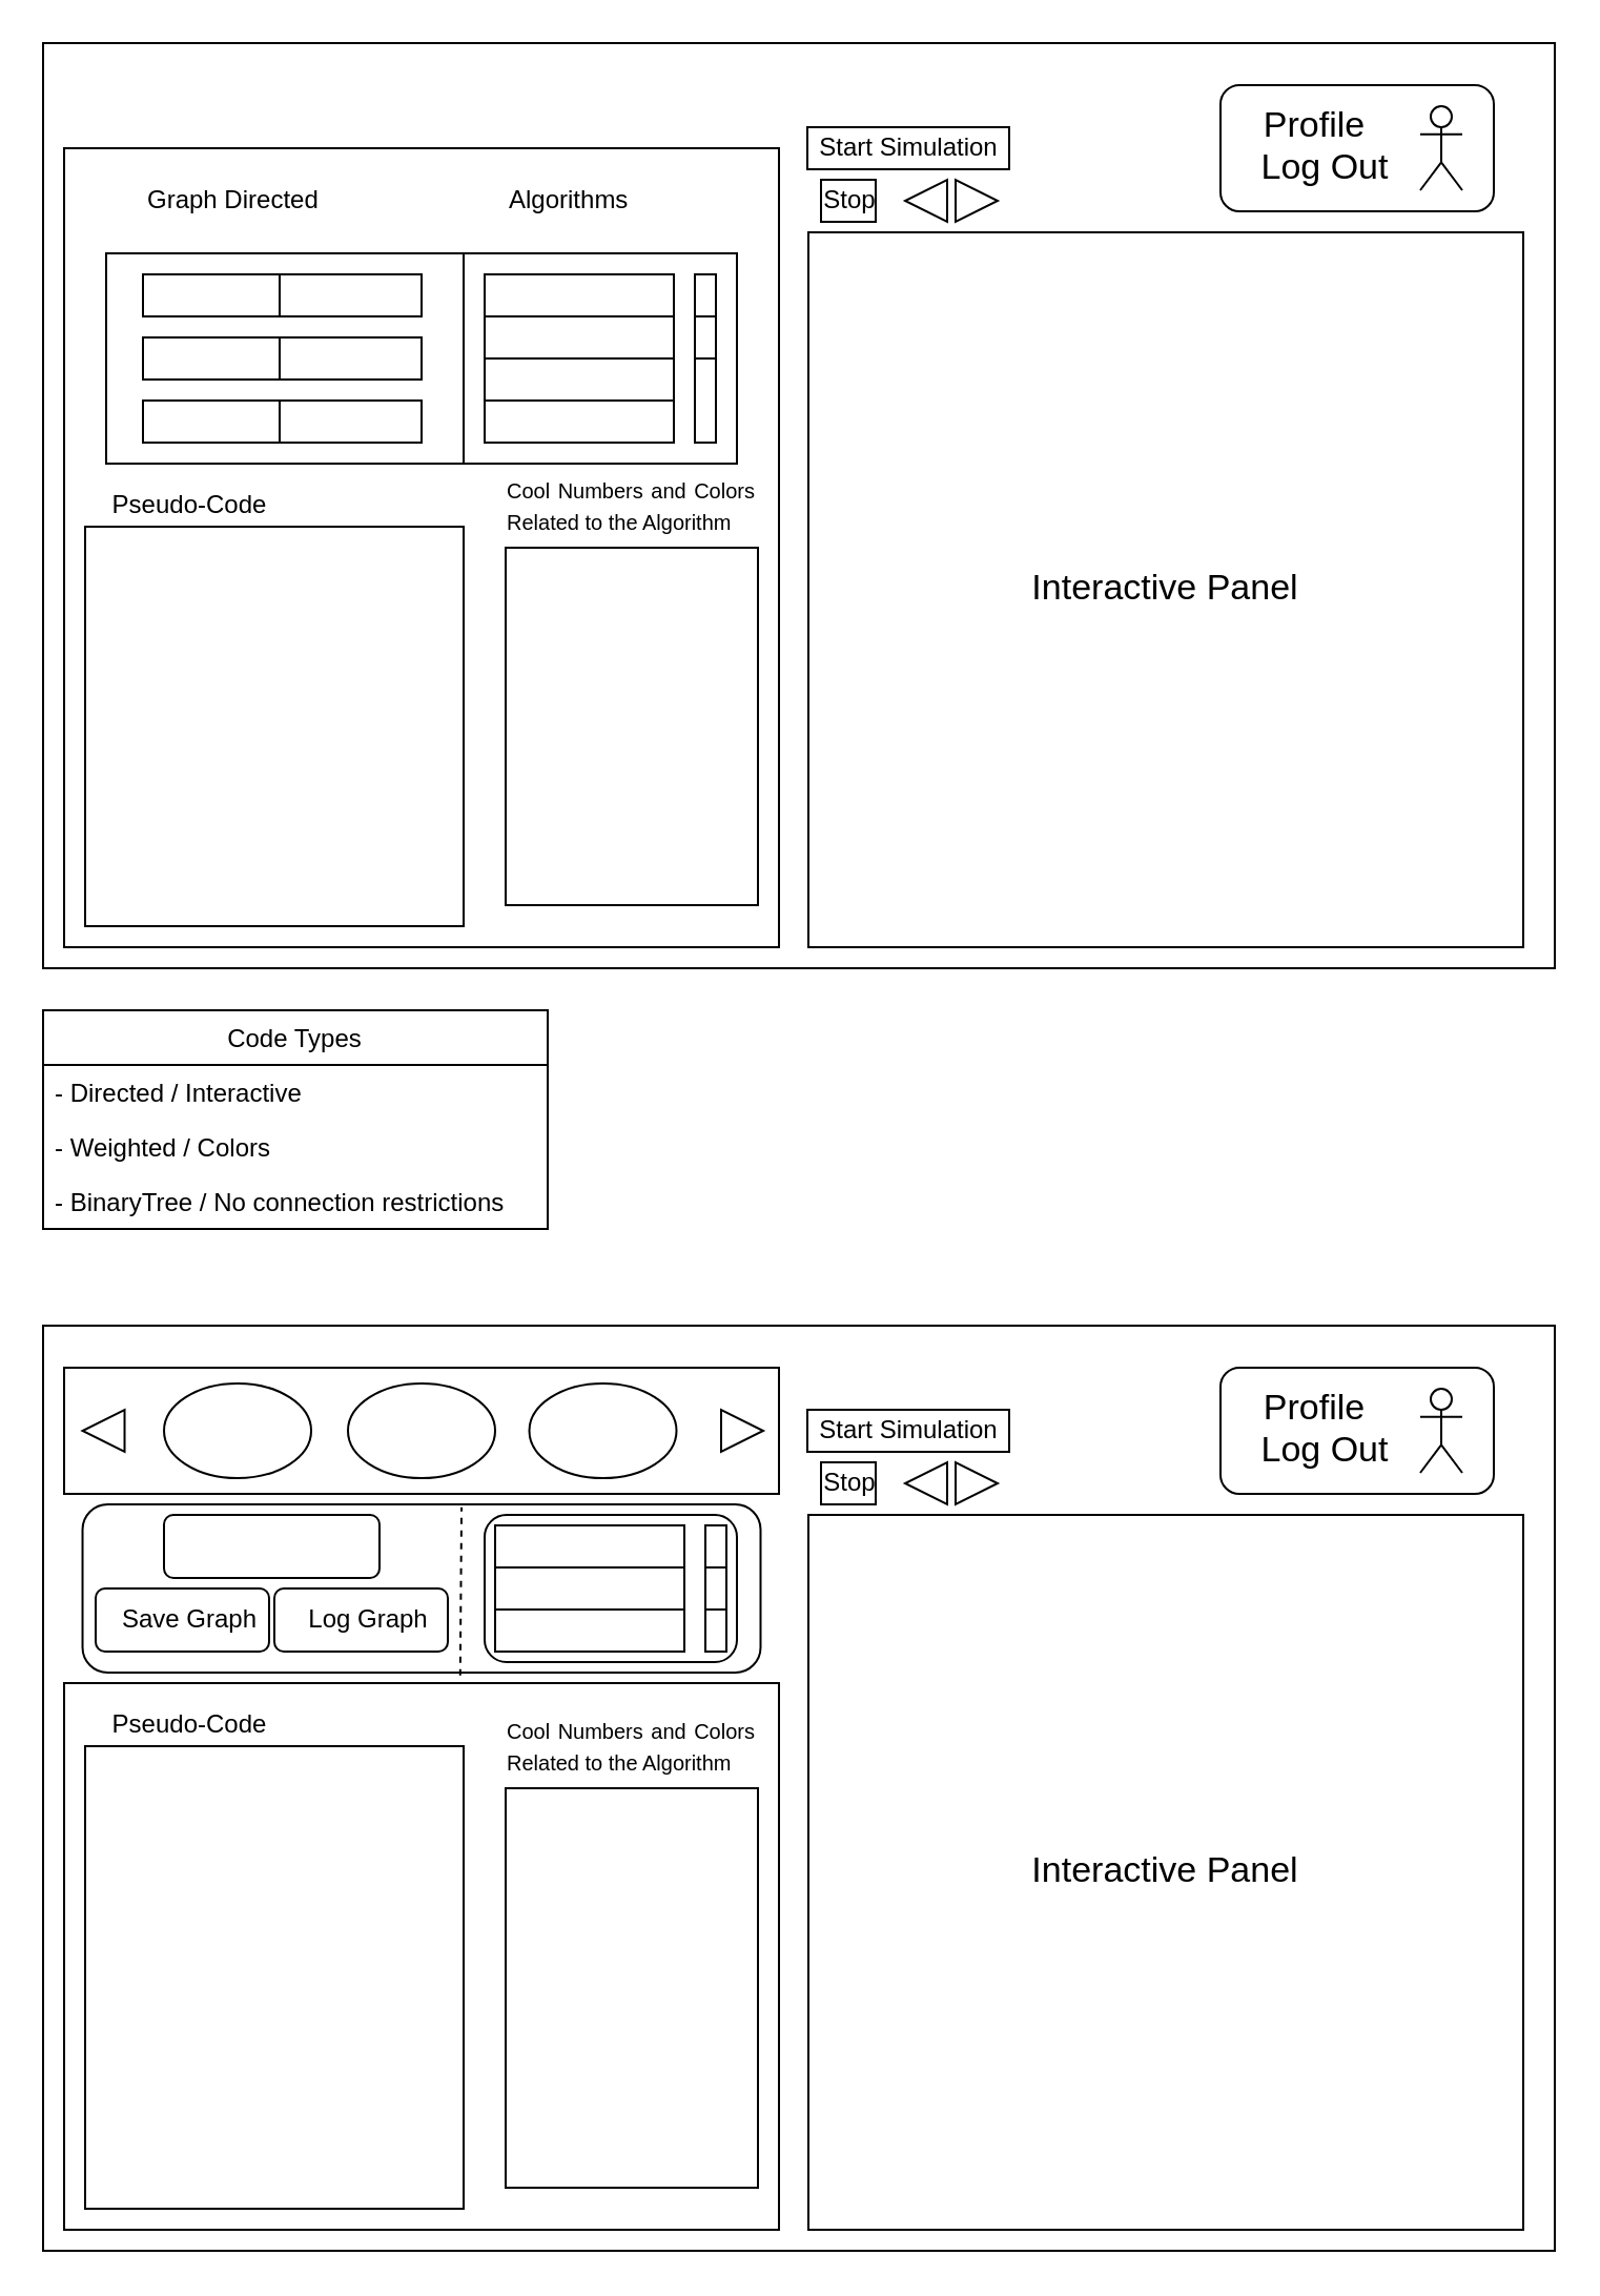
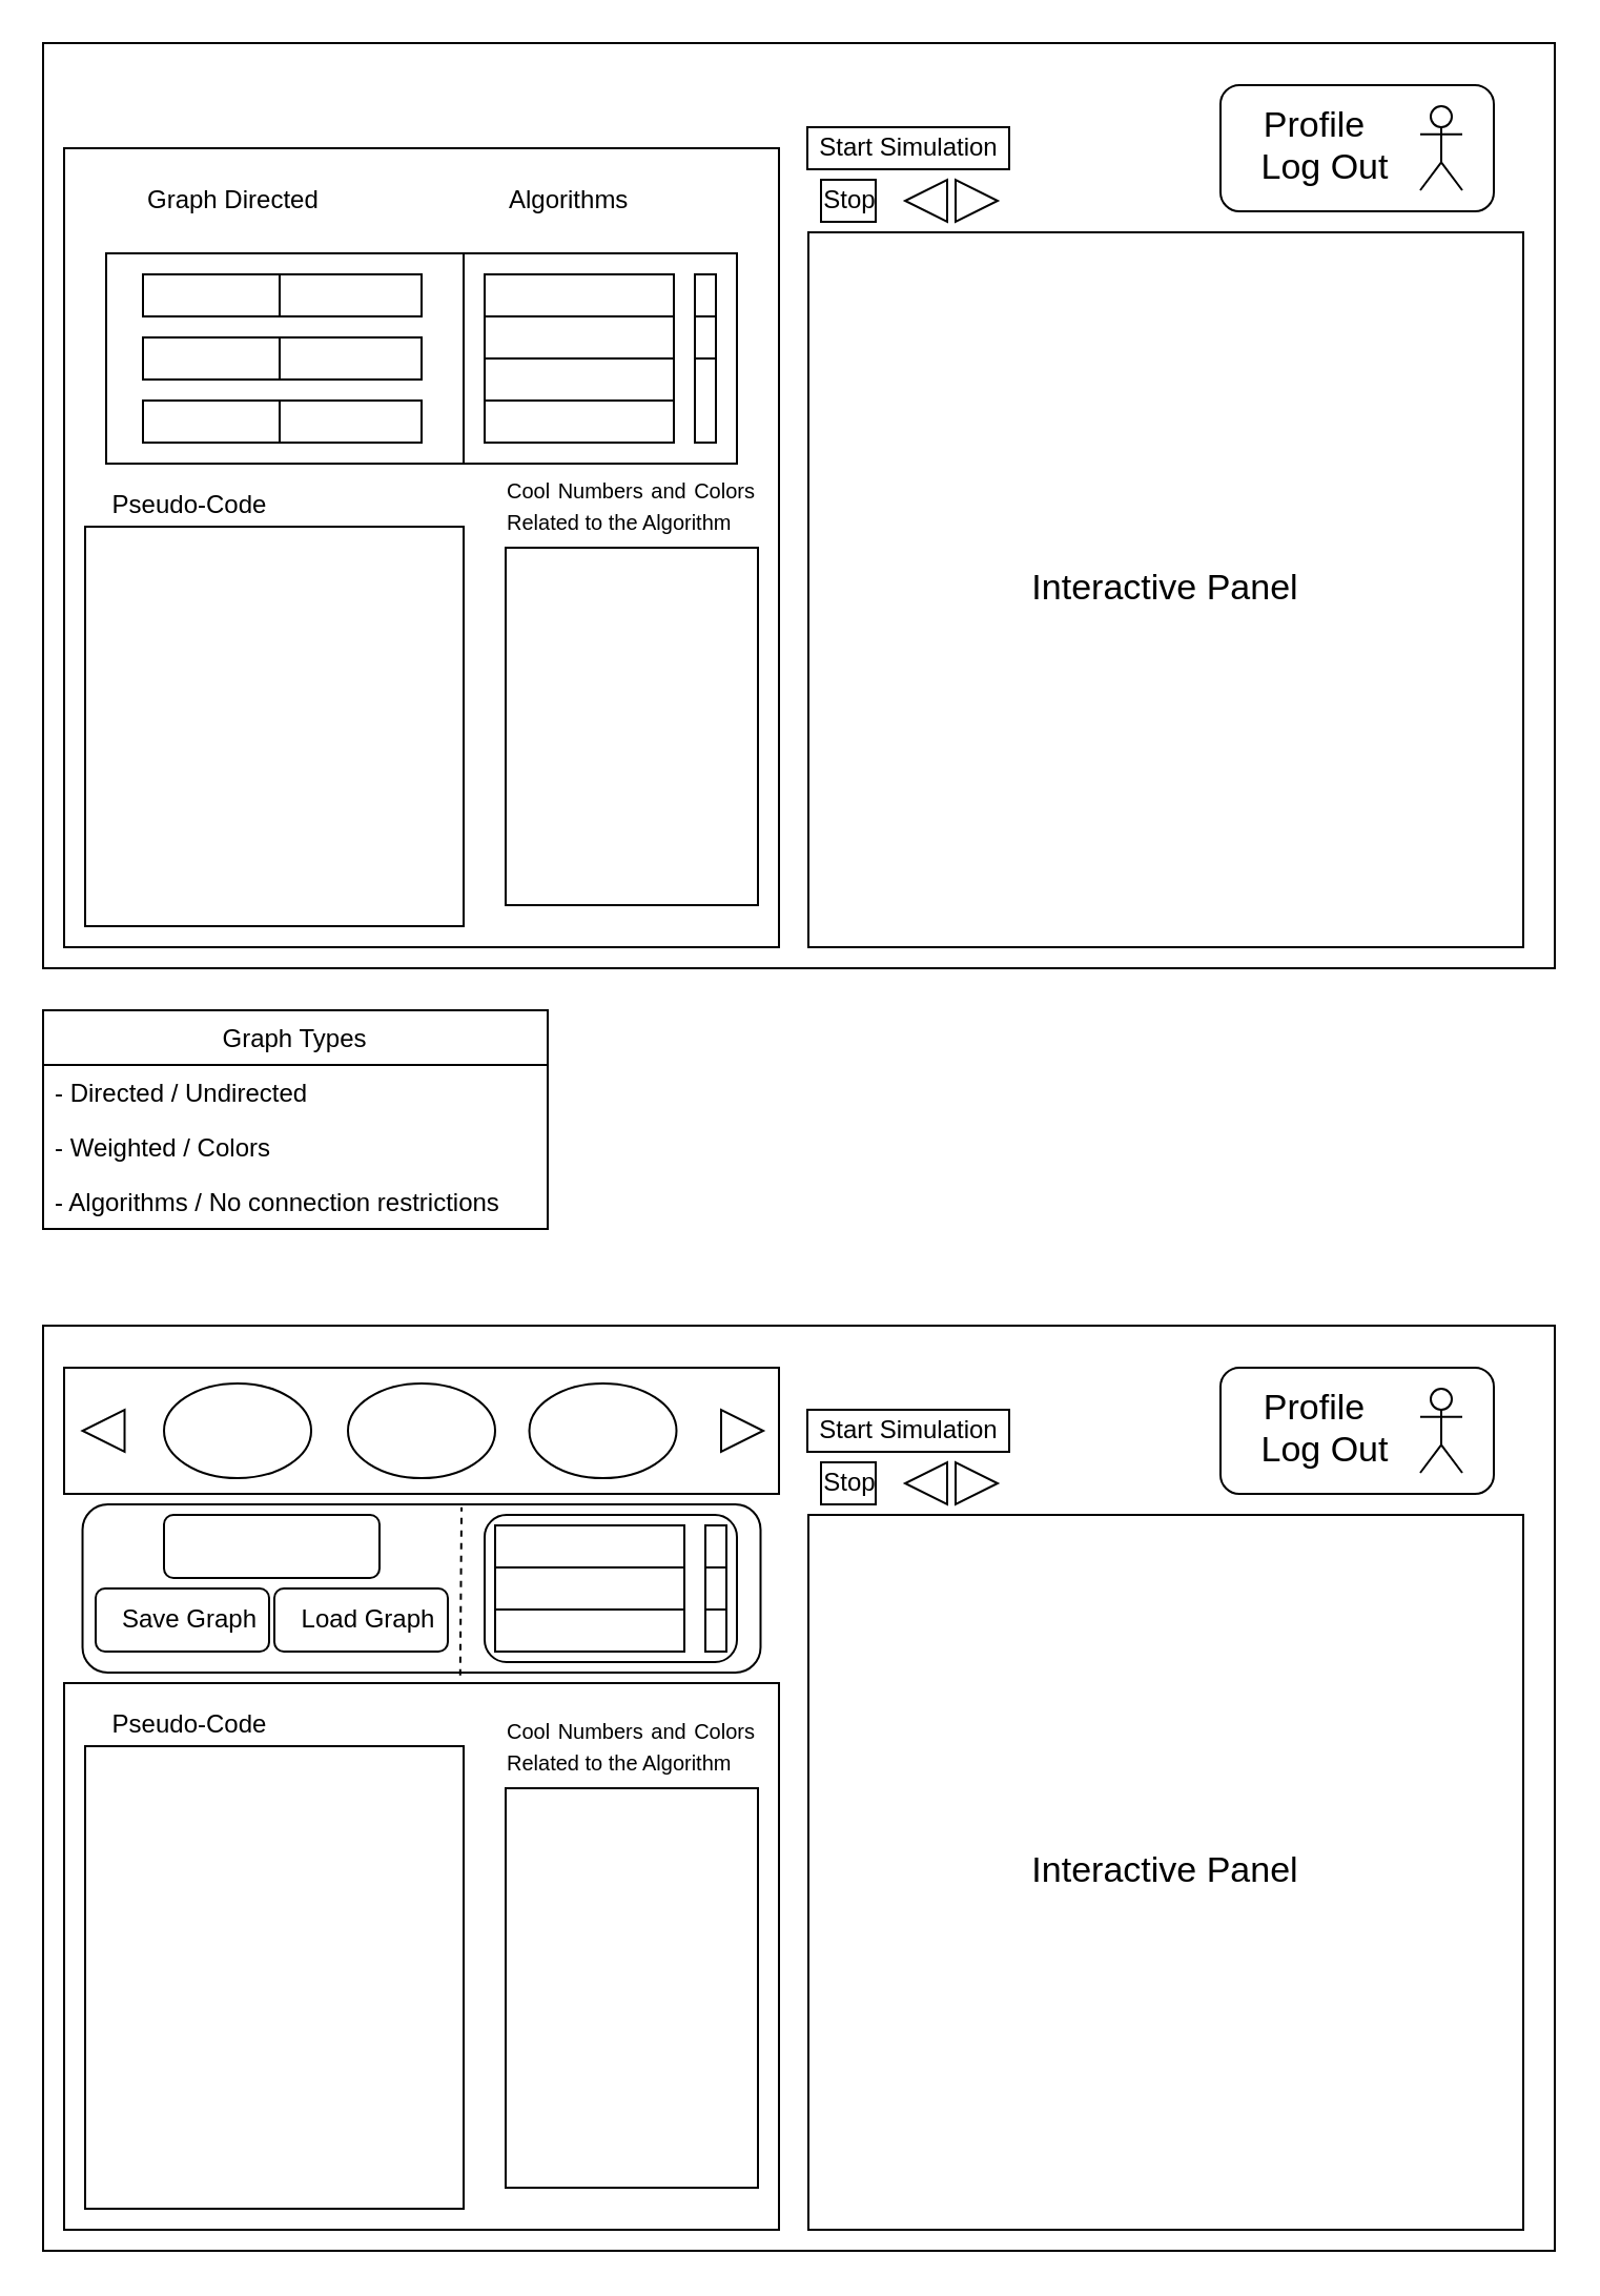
- <mxCell id="10" value="Code Types" style="swimlane;fontStyle=0;childLayout=stackLayout;horizontal=1;startSize=26;fillColor=none;horizontalStack=0;resizeParent=1;resizeParentMax=0;resizeLast=0;collapsible=1;marginBottom=0;" parent="1" vertex="1"><mxGeometry x="20" y="480" width="240" height="104" as="geometry" /></mxCell>
+ <mxCell id="10" value="Graph Types" style="swimlane;fontStyle=0;childLayout=stackLayout;horizontal=1;startSize=26;fillColor=none;horizontalStack=0;resizeParent=1;resizeParentMax=0;resizeLast=0;collapsible=1;marginBottom=0;" parent="1" vertex="1"><mxGeometry x="20" y="480" width="240" height="104" as="geometry" /></mxCell>
- <mxCell id="11" value="- Directed / Interactive" style="text;strokeColor=none;fillColor=none;align=left;verticalAlign=top;spacingLeft=4;spacingRight=4;overflow=hidden;rotatable=0;points=[[0,0.5],[1,0.5]];portConstraint=eastwest;" parent="10" vertex="1"><mxGeometry y="26" width="240" height="26" as="geometry" /></mxCell>
+ <mxCell id="11" value="- Directed / Undirected" style="text;strokeColor=none;fillColor=none;align=left;verticalAlign=top;spacingLeft=4;spacingRight=4;overflow=hidden;rotatable=0;points=[[0,0.5],[1,0.5]];portConstraint=eastwest;" parent="10" vertex="1"><mxGeometry y="26" width="240" height="26" as="geometry" /></mxCell>
- <mxCell id="13" value="- BinaryTree / No connection restrictions" style="text;strokeColor=none;fillColor=none;align=left;verticalAlign=top;spacingLeft=4;spacingRight=4;overflow=hidden;rotatable=0;points=[[0,0.5],[1,0.5]];portConstraint=eastwest;" parent="10" vertex="1"><mxGeometry y="78" width="240" height="26" as="geometry" /></mxCell>
+ <mxCell id="13" value="- Algorithms / No connection restrictions" style="text;strokeColor=none;fillColor=none;align=left;verticalAlign=top;spacingLeft=4;spacingRight=4;overflow=hidden;rotatable=0;points=[[0,0.5],[1,0.5]];portConstraint=eastwest;" parent="10" vertex="1"><mxGeometry y="78" width="240" height="26" as="geometry" /></mxCell>
- <mxCell id="64" value="Log Graph" style="text;html=1;strokeColor=none;fillColor=none;align=center;verticalAlign=middle;whiteSpace=wrap;rounded=0;" parent="1" vertex="1"><mxGeometry x="135" y="760" width="80" height="20" as="geometry" /></mxCell>
+ <mxCell id="64" value="Load Graph" style="text;html=1;strokeColor=none;fillColor=none;align=center;verticalAlign=middle;whiteSpace=wrap;rounded=0;" parent="1" vertex="1"><mxGeometry x="135" y="760" width="80" height="20" as="geometry" /></mxCell>
